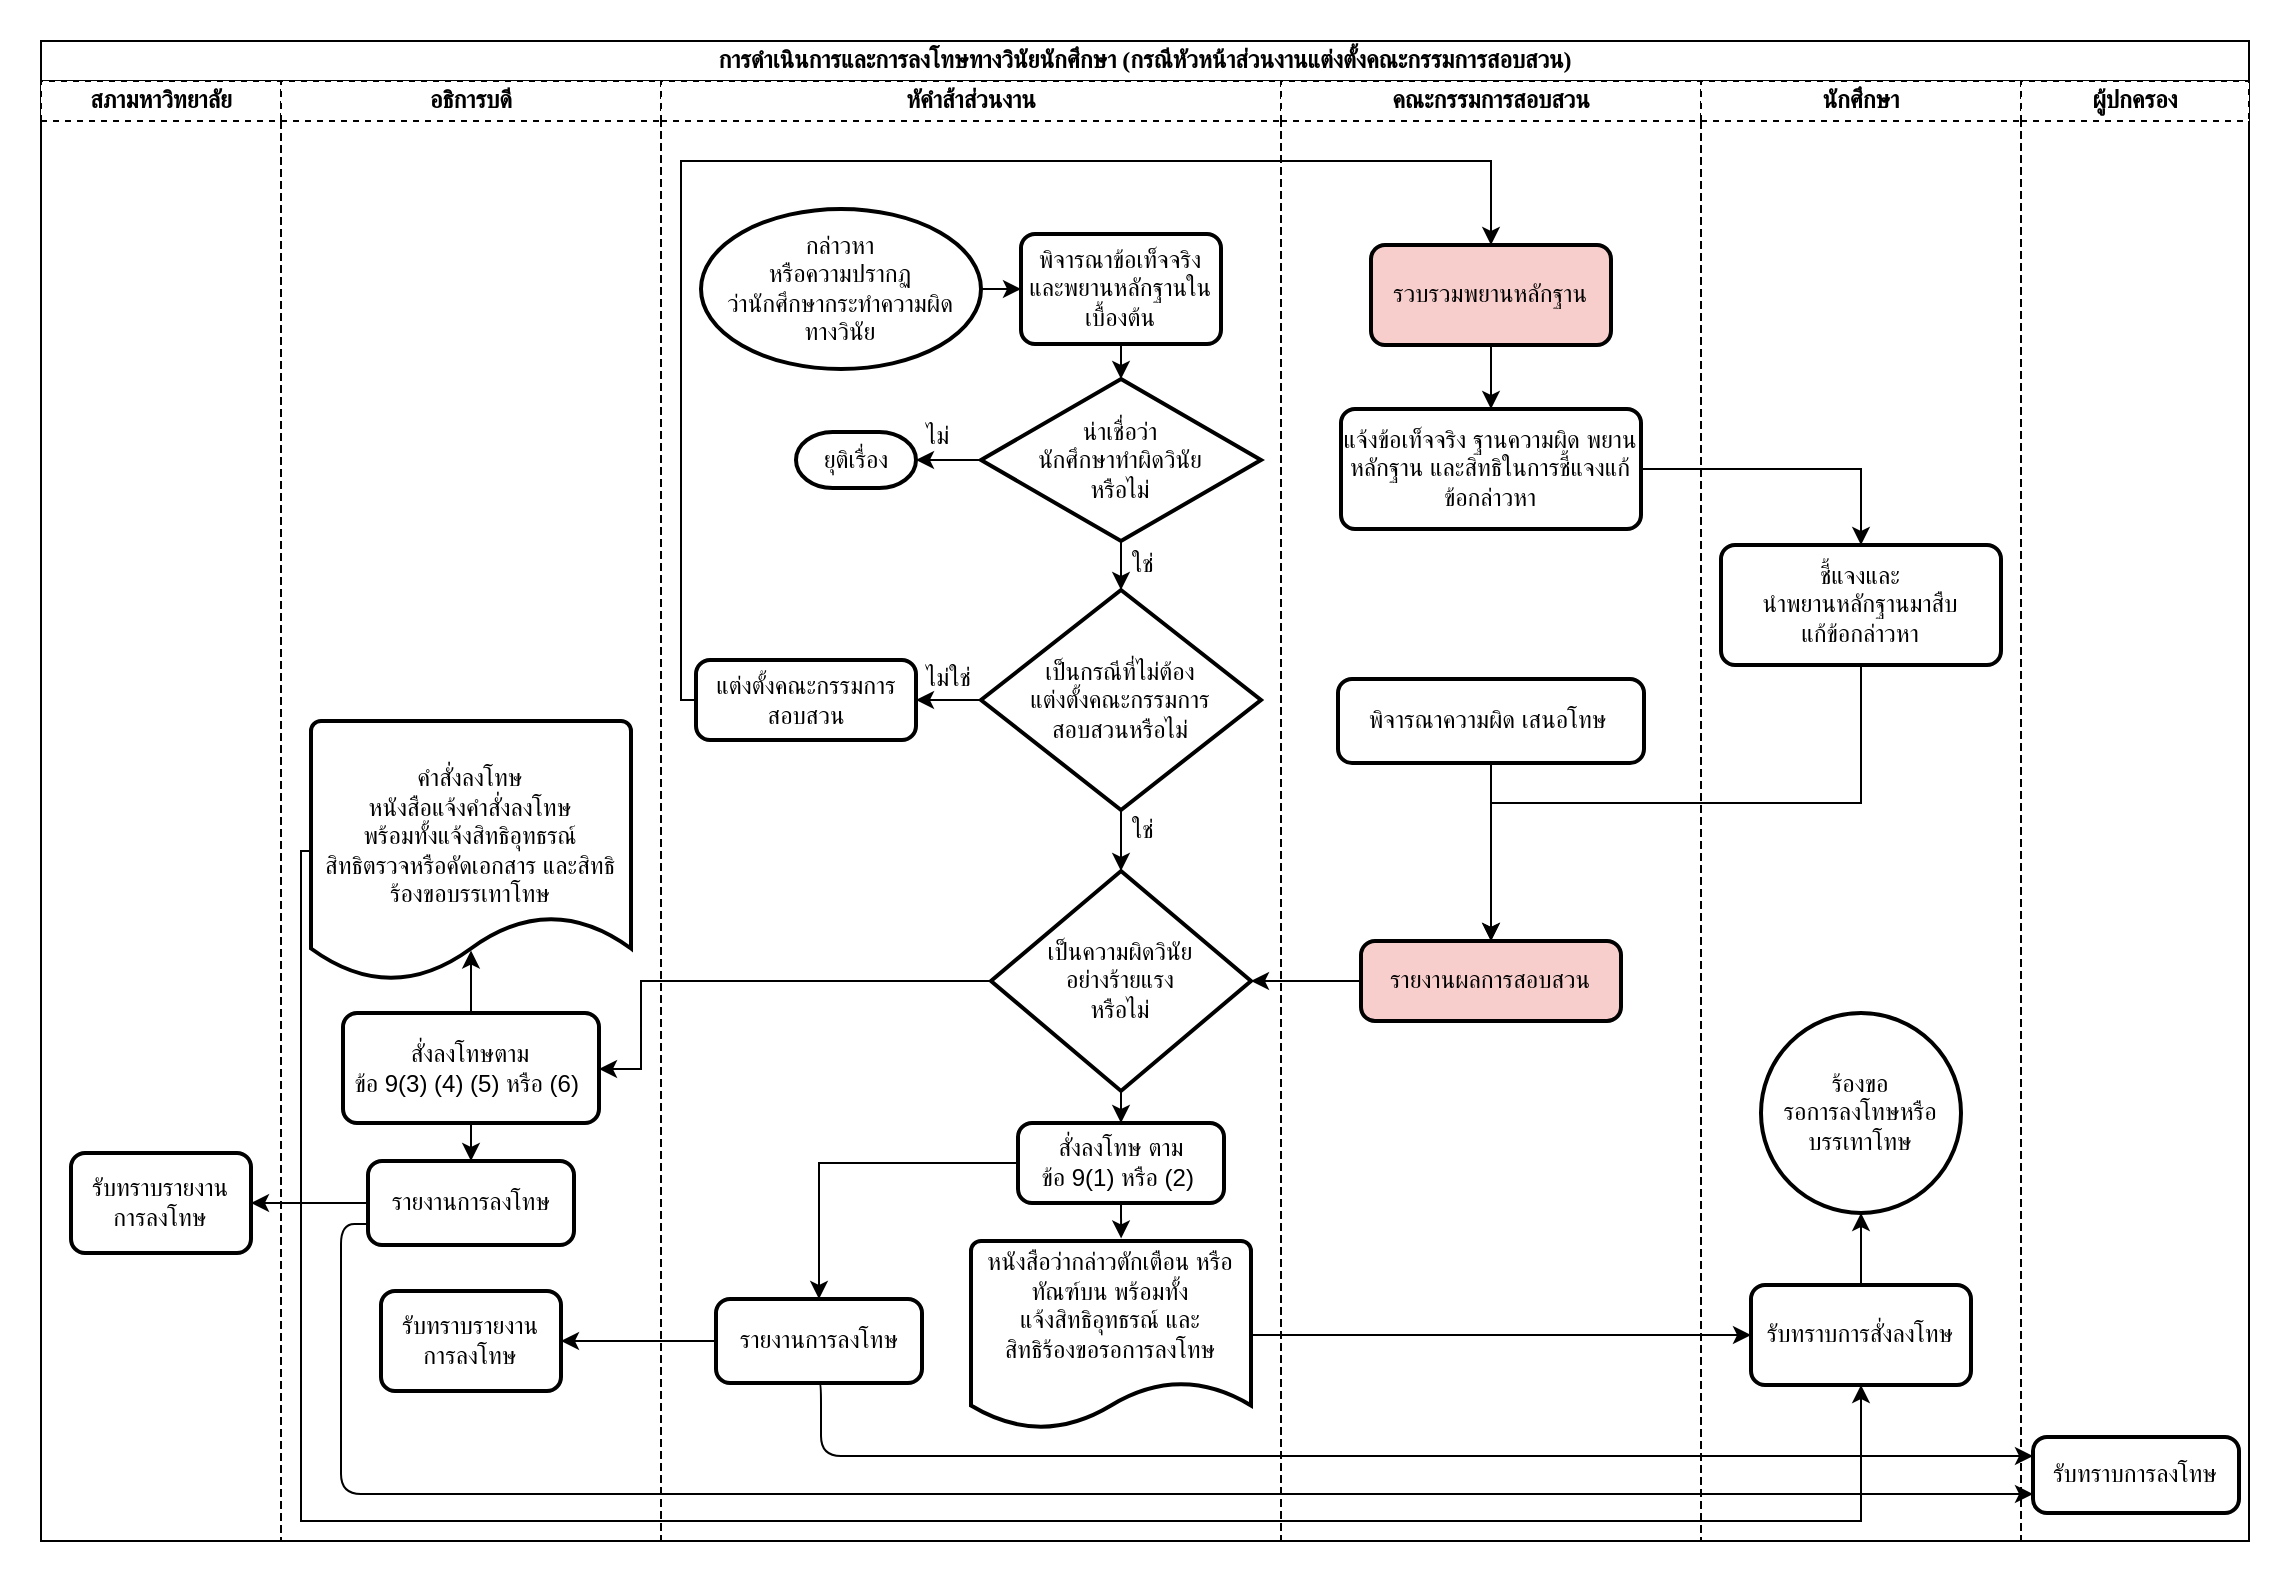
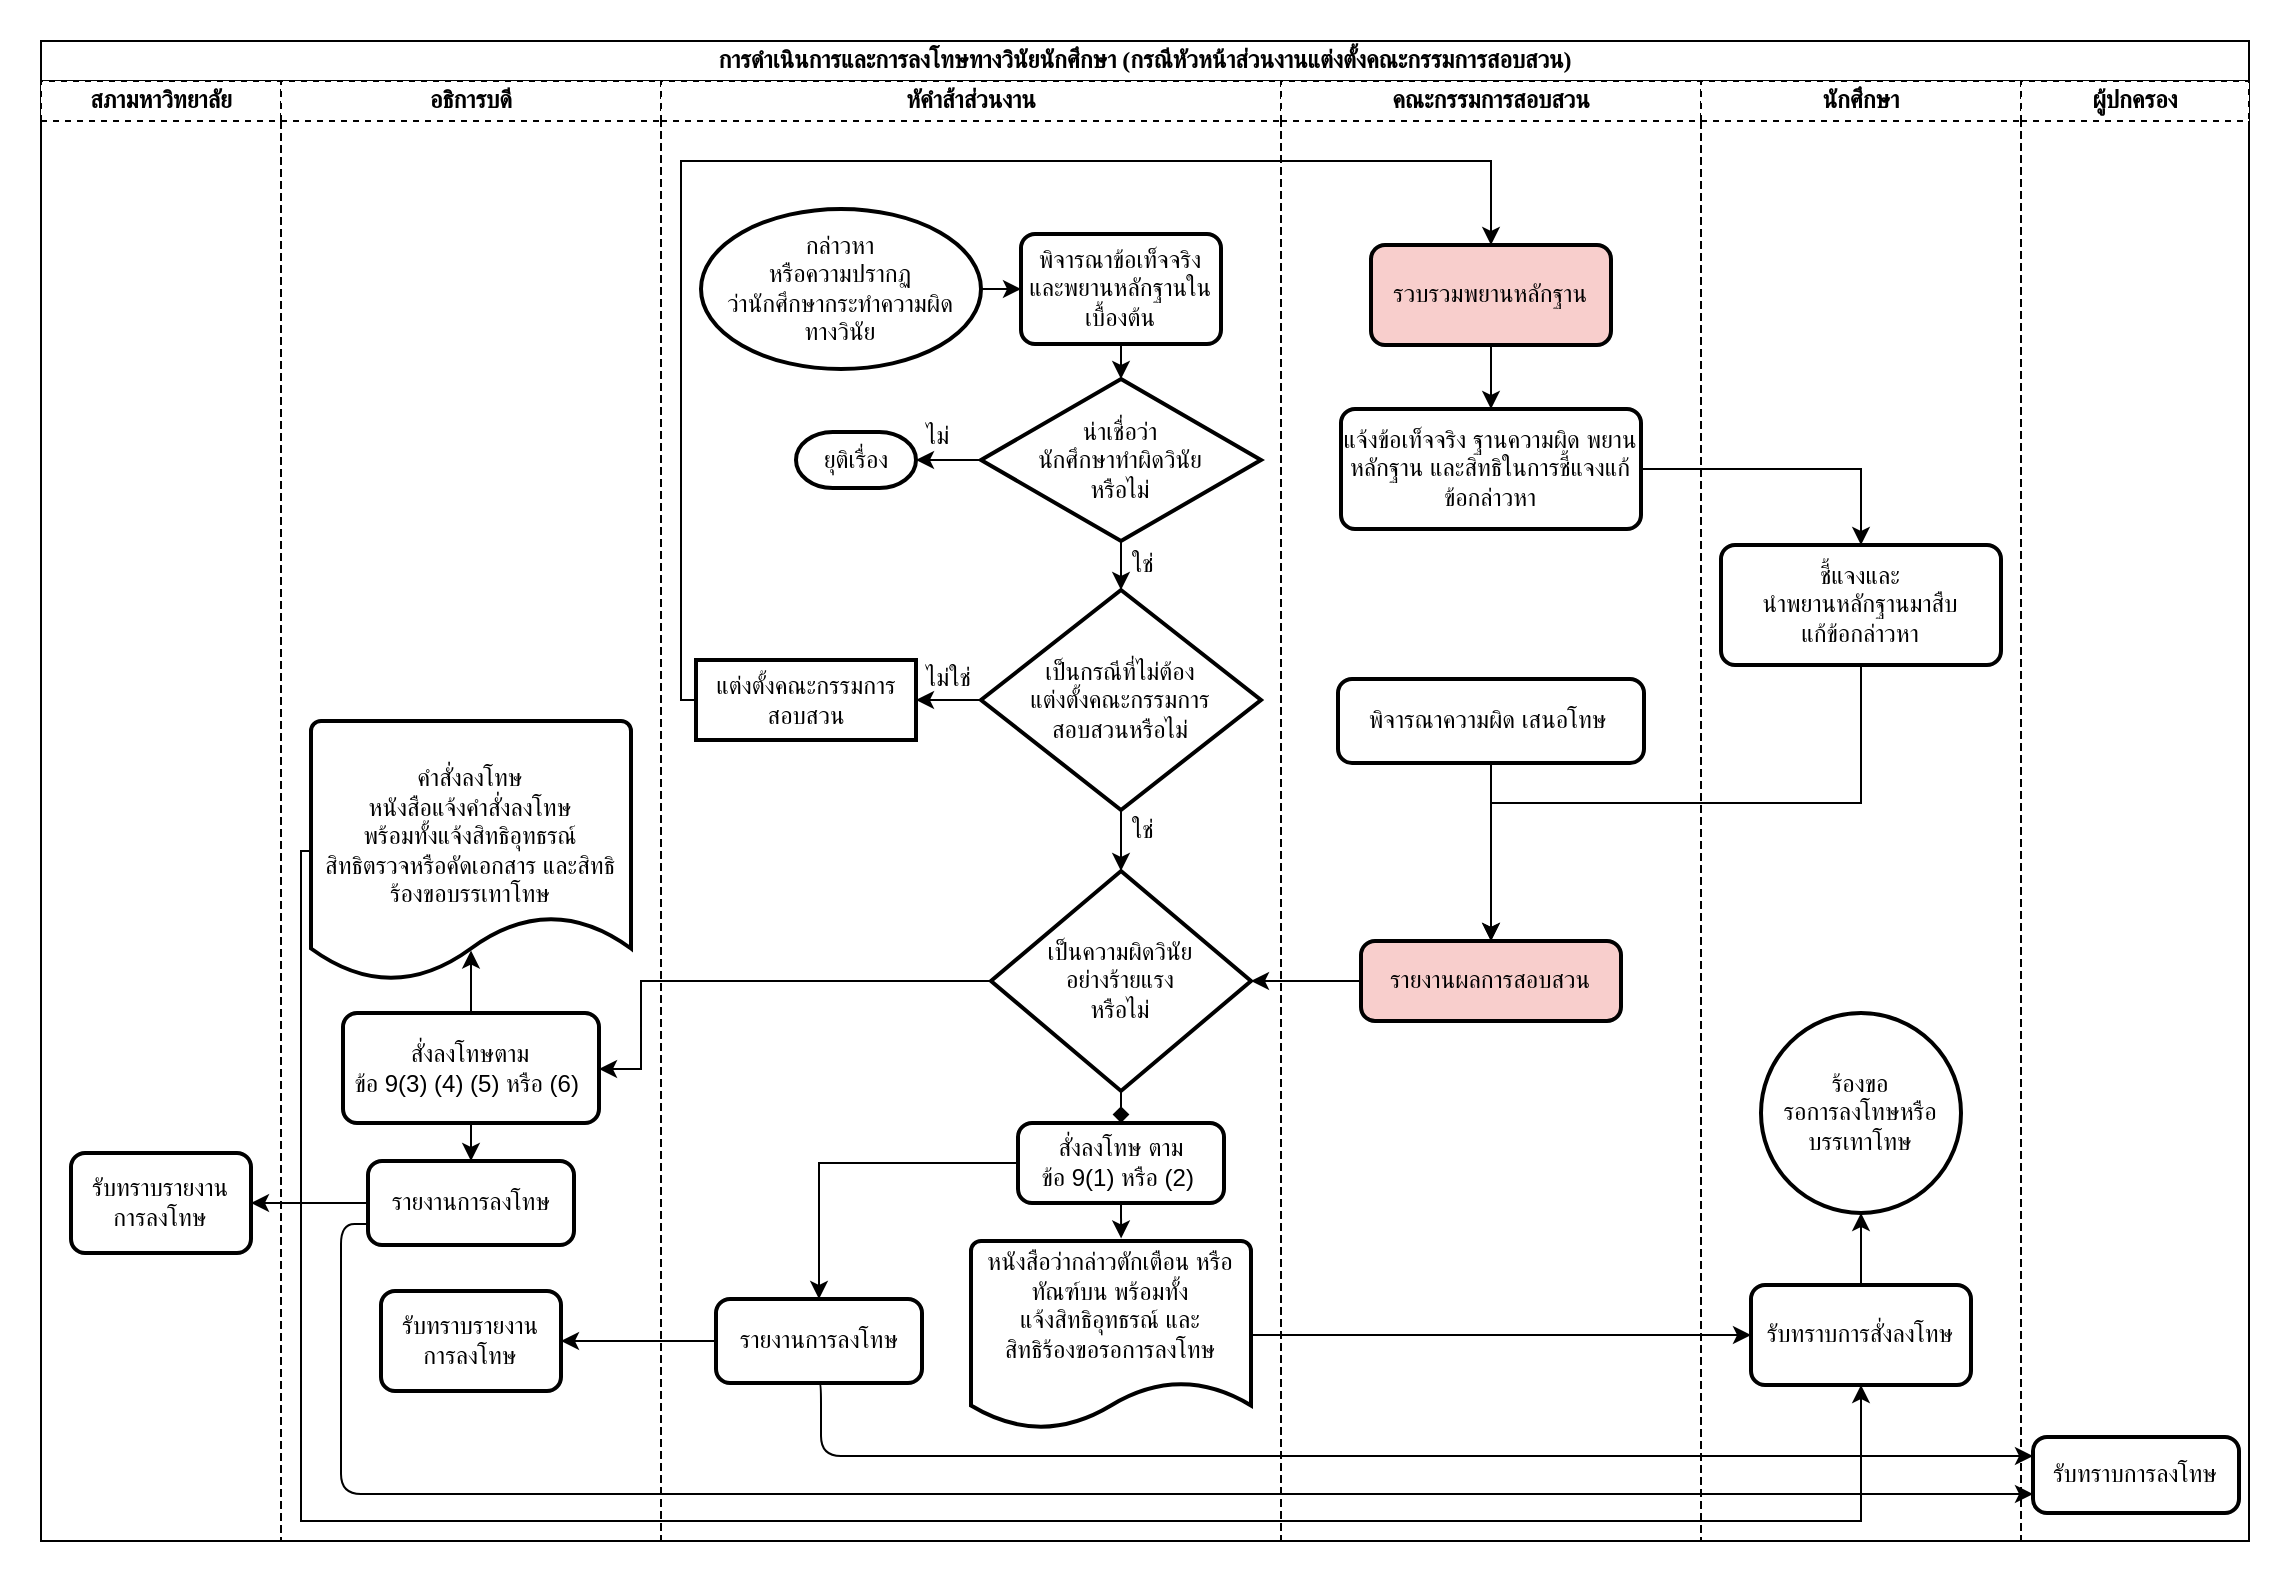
- <mxCell id="33" value="แต่งตั้งคณะกรรมการสอบสวน" style="rounded=1;whiteSpace=wrap;html=1;absoluteArcSize=1;arcSize=14;strokeWidth=2;shadow=0;glass=0;comic=0;gradientColor=none;" parent="12" vertex="1"><mxGeometry x="17.5" y="289.5" width="110" height="40" as="geometry" /></mxCell>
+ <mxCell id="33" value="แต่งตั้งคณะกรรมการสอบสวน" style="whiteSpace=wrap;html=1;absoluteArcSize=1;arcSize=14;strokeWidth=2;shadow=0;glass=0;comic=0;gradientColor=none;rounded=0;" parent="12" vertex="1"><mxGeometry x="17.5" y="289.5" width="110" height="40" as="geometry" /></mxCell>
- <mxCell id="24" style="edgeStyle=orthogonalEdgeStyle;rounded=0;orthogonalLoop=1;jettySize=auto;html=1;exitX=0.5;exitY=1;exitDx=0;exitDy=0;exitPerimeter=0;entryX=0.5;entryY=0;entryDx=0;entryDy=0;" parent="12" source="25" target="30" edge="1"><mxGeometry relative="1" as="geometry" /></mxCell>
+ <mxCell id="24" style="edgeStyle=orthogonalEdgeStyle;rounded=0;orthogonalLoop=1;jettySize=auto;html=1;exitX=0.5;exitY=1;exitDx=0;exitDy=0;exitPerimeter=0;entryX=0.5;entryY=0;entryDx=0;entryDy=0;endArrow=diamond;" parent="12" source="25" target="30" edge="1"><mxGeometry relative="1" as="geometry" /></mxCell>
